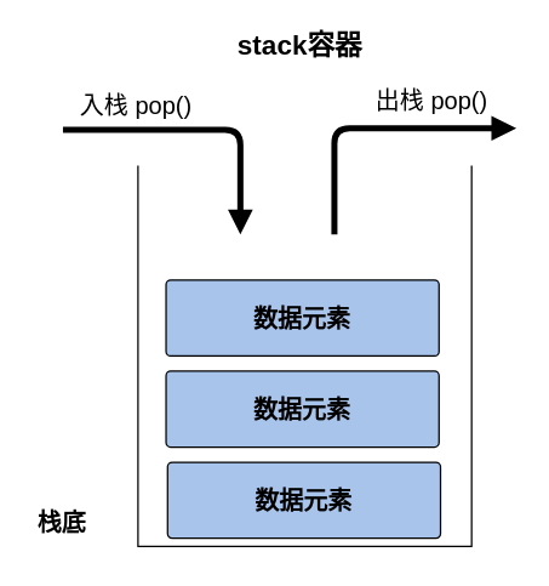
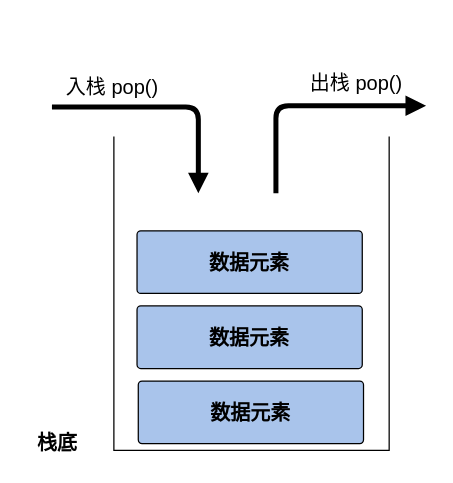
- <mxCell id="3" value="stack容器" style="text;html=1;align=center;verticalAlign=middle;resizable=0;points=[];autosize=1;fontSize=18;fontStyle=1" vertex="1" parent="1"><mxGeometry x="162" y="20" width="70" height="20" as="geometry" /></mxCell>
- <mxCell id="7" value="栈底" style="text;html=1;align=center;verticalAlign=middle;resizable=0;points=[];autosize=1;fontSize=16;fontStyle=1" vertex="1" parent="1"><mxGeometry x="15" y="334" width="50" height="20" as="geometry" /></mxCell>
+ <mxCell id="7" value="栈底" style="text;html=1;align=center;verticalAlign=middle;resizable=0;points=[];autosize=1;fontSize=16;fontStyle=1" vertex="1" parent="1"><mxGeometry x="20" y="344" width="50" height="20" as="geometry" /></mxCell>
